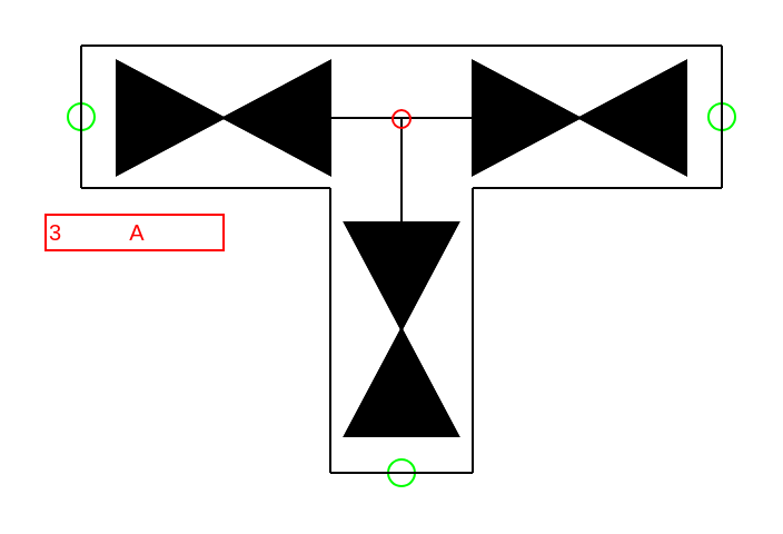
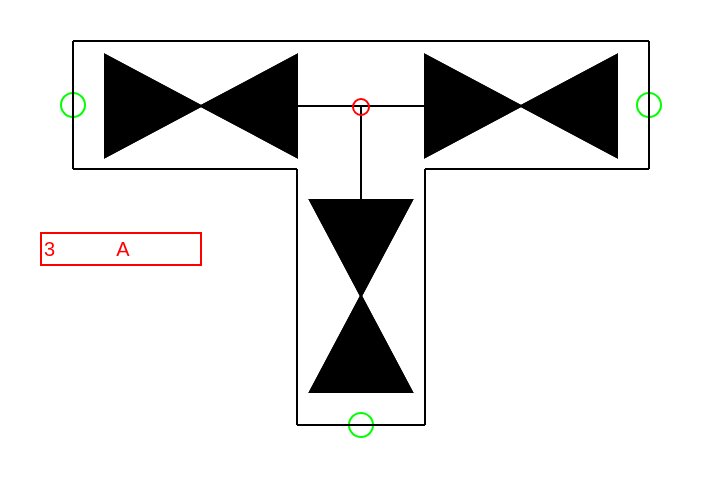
- <mxCell id="6" value="3&amp;nbsp; &amp;nbsp; &amp;nbsp; &amp;nbsp; &amp;nbsp; &amp;nbsp;A" style="rounded=0;whiteSpace=wrap;html=1;fillColor=none;strokeColor=#FF0000;fontColor=#FF0000;fontSize=10;align=left;" parent="5" vertex="1"><mxGeometry x="20" y="96" width="80" height="16" as="geometry" /></mxCell>
+ <mxCell id="6" value="3&amp;nbsp; &amp;nbsp; &amp;nbsp; &amp;nbsp; &amp;nbsp; &amp;nbsp;A" style="rounded=0;whiteSpace=wrap;html=1;fillColor=none;strokeColor=#FF0000;fontColor=#FF0000;fontSize=10;align=left;" parent="5" vertex="1"><mxGeometry x="20" y="116" width="80" height="16" as="geometry" /></mxCell>
